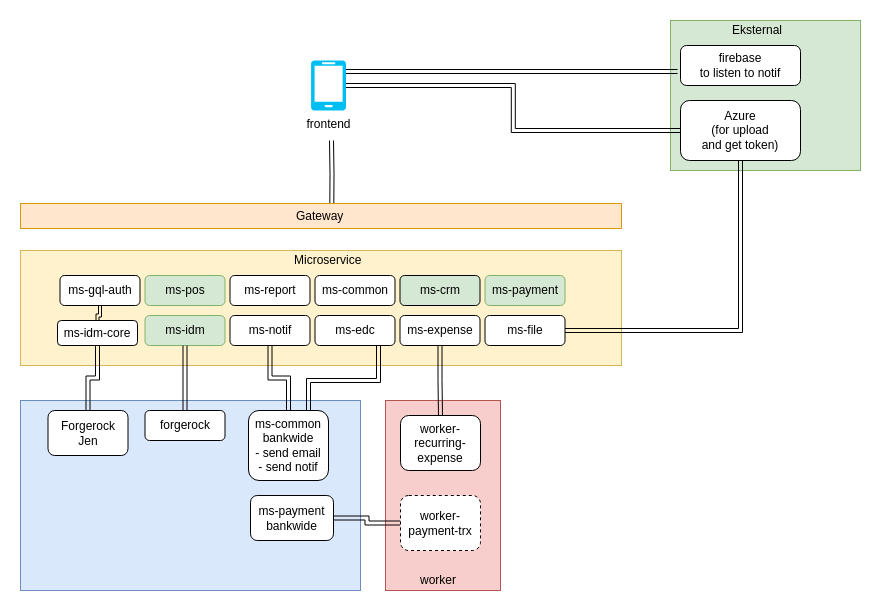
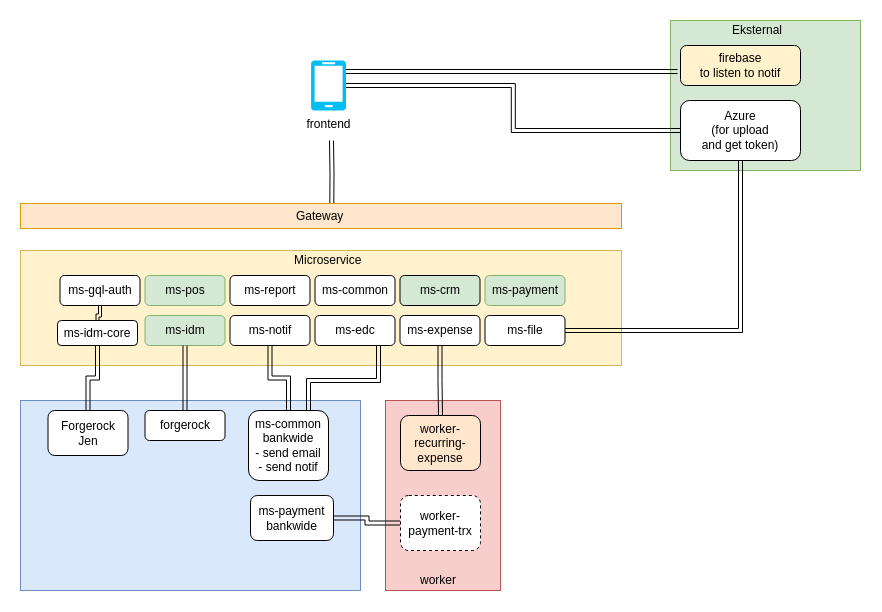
- <mxCell id="12" value="firebase&lt;br&gt;to listen to notif" style="rounded=1;whiteSpace=wrap;html=1;" vertex="1" parent="1"><mxGeometry x="680" y="45" width="120" height="40" as="geometry" /></mxCell>
+ <mxCell id="12" value="firebase&lt;br&gt;to listen to notif" style="rounded=1;whiteSpace=wrap;html=1;fillColor=#fff2cc;" vertex="1" parent="1"><mxGeometry x="680" y="45" width="120" height="40" as="geometry" /></mxCell>
- <mxCell id="13" value="worker-recurring-expense" style="rounded=1;whiteSpace=wrap;html=1;" vertex="1" parent="1"><mxGeometry x="400" y="415" width="80" height="55" as="geometry" /></mxCell>
+ <mxCell id="13" value="worker-recurring-expense" style="rounded=1;whiteSpace=wrap;html=1;fillColor=#ffe6cc;" vertex="1" parent="1"><mxGeometry x="400" y="415" width="80" height="55" as="geometry" /></mxCell>
